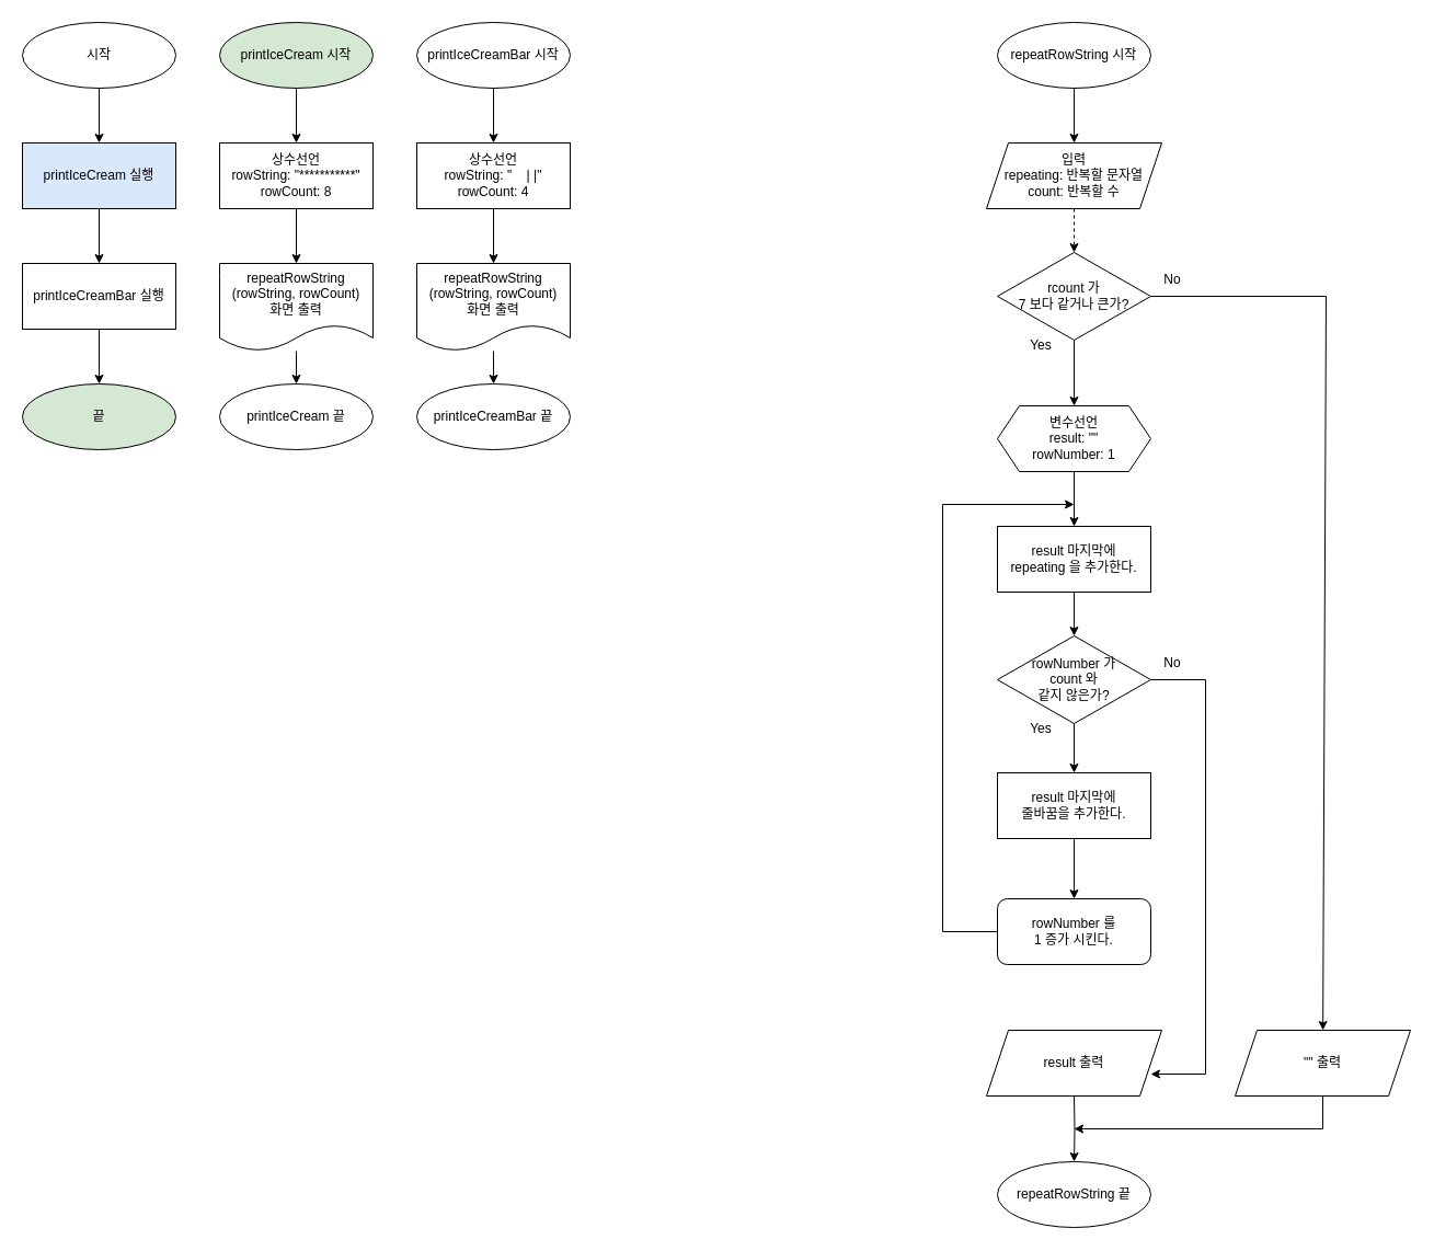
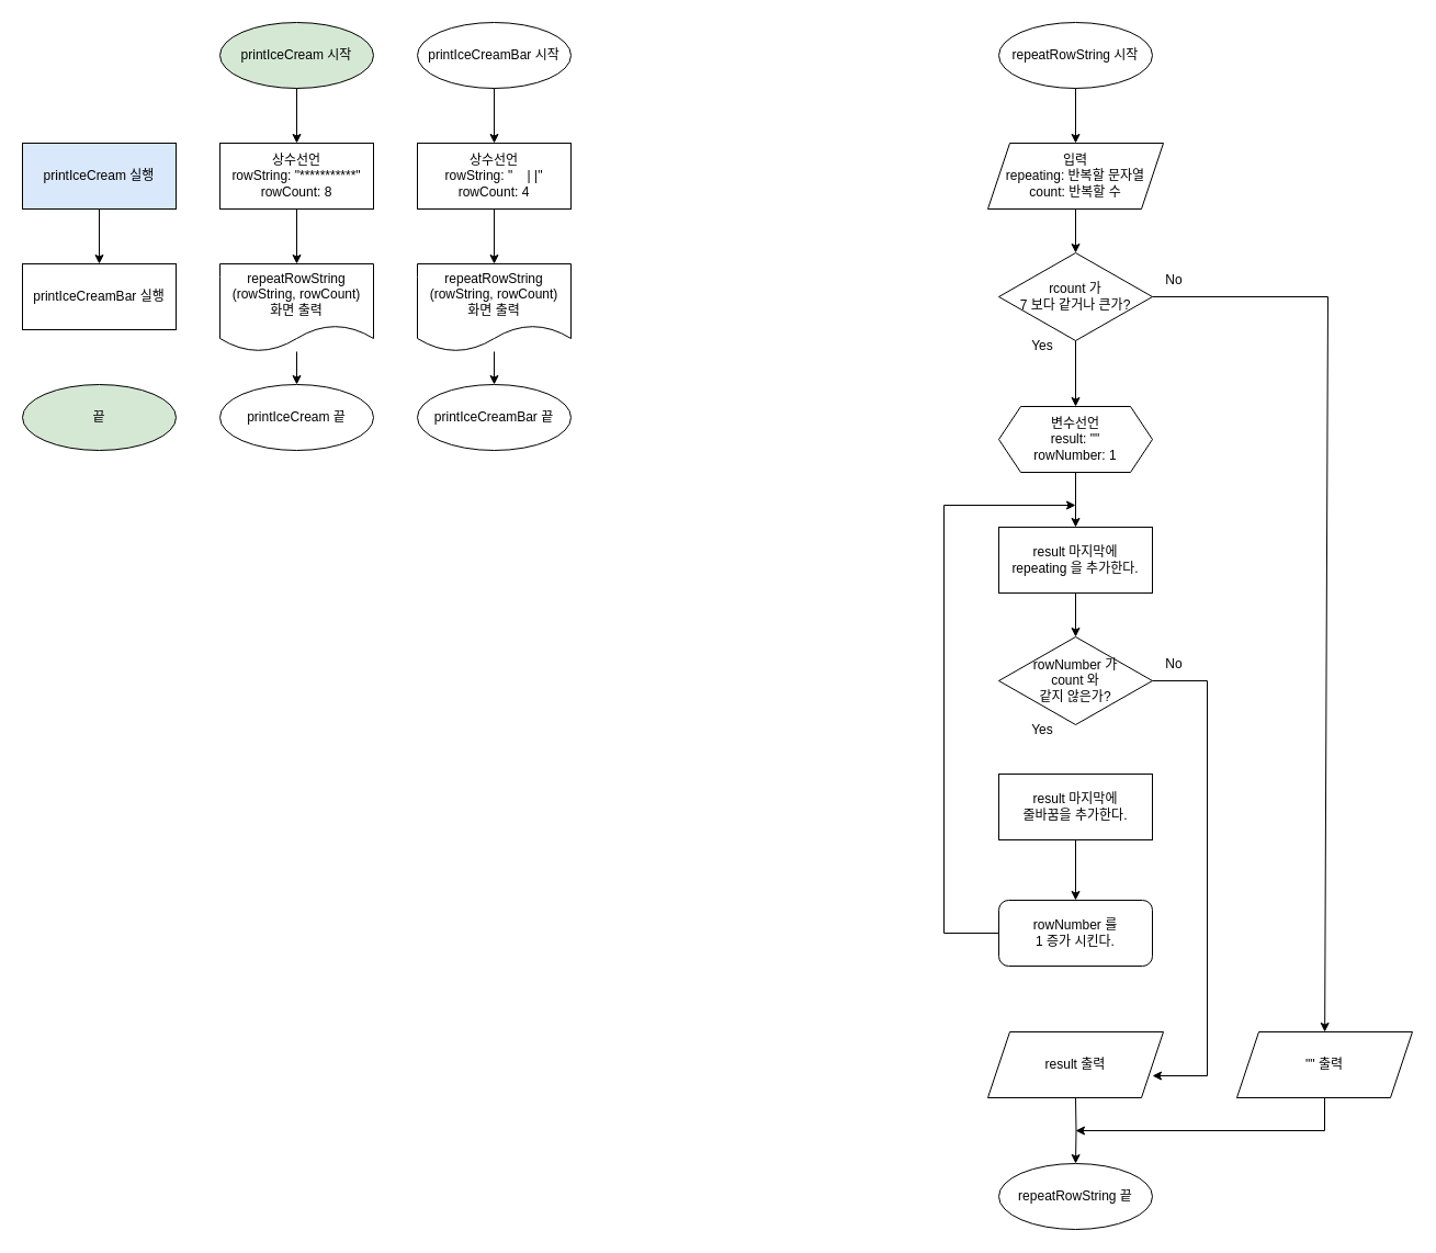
- <mxCell id="24" value="시작" style="ellipse;whiteSpace=wrap;html=1;" parent="1" vertex="1"><mxGeometry x="20" y="20" width="140" height="60" as="geometry" /></mxCell>
- <mxCell id="30" value="" style="endArrow=classic;html=1;rounded=0;" parent="1" source="24" target="26" edge="1"><mxGeometry width="50" height="50" relative="1" as="geometry"><mxPoint x="350" y="330" as="sourcePoint" /><mxPoint x="400" y="280" as="targetPoint" /></mxGeometry></mxCell>
- <mxCell id="40" value="" style="edgeStyle=orthogonalEdgeStyle;rounded=0;orthogonalLoop=1;jettySize=auto;html=1;dashed=1;" edge="1" parent="1" source="41" target="44"><mxGeometry relative="1" as="geometry" /></mxCell>
+ <mxCell id="40" value="" style="edgeStyle=orthogonalEdgeStyle;rounded=0;orthogonalLoop=1;jettySize=auto;html=1;" edge="1" parent="1" source="41" target="44"><mxGeometry relative="1" as="geometry" /></mxCell>
- <mxCell id="27" value="" style="edgeStyle=orthogonalEdgeStyle;rounded=0;orthogonalLoop=1;jettySize=auto;html=1;" parent="1" source="28" target="29" edge="1"><mxGeometry relative="1" as="geometry" /></mxCell>
- <mxCell id="12" value="" style="edgeStyle=orthogonalEdgeStyle;rounded=0;orthogonalLoop=1;jettySize=auto;html=1;" parent="1" source="13" target="17" edge="1"><mxGeometry relative="1" as="geometry" /></mxCell>
